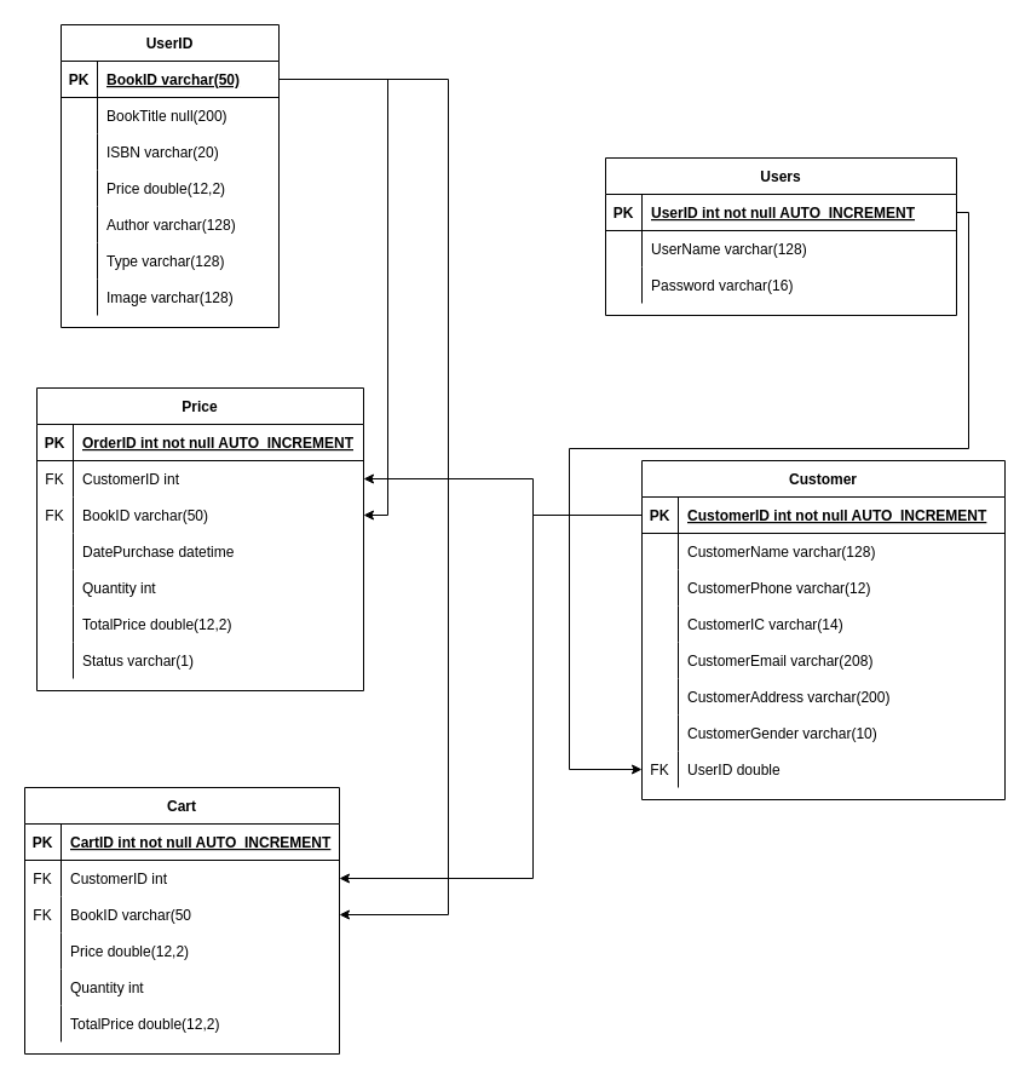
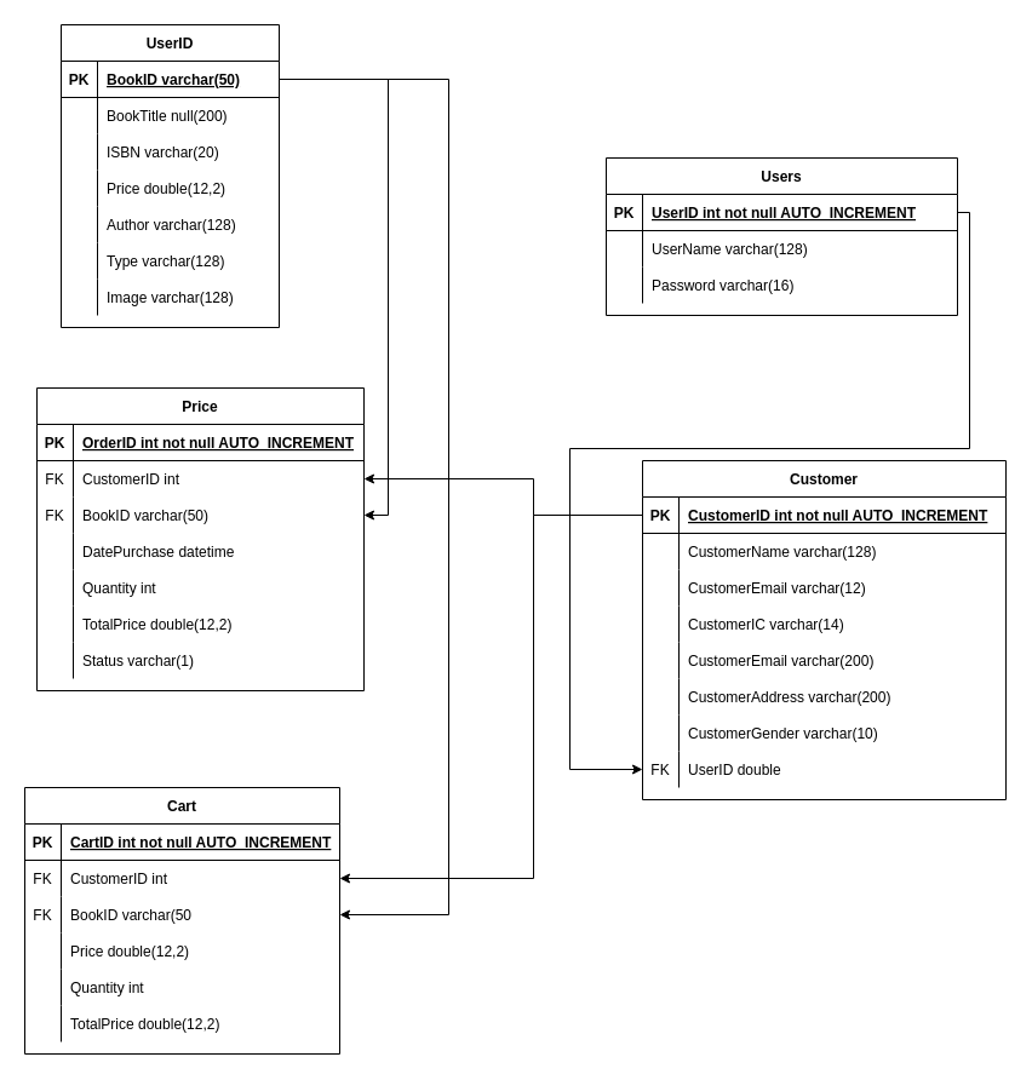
- <mxCell id="43" value="CustomerPhone varchar(12)" style="shape=partialRectangle;connectable=0;fillColor=none;top=0;left=0;bottom=0;right=0;align=left;spacingLeft=6;overflow=hidden;" vertex="1" parent="41"><mxGeometry x="30" width="270" height="30" as="geometry"><mxRectangle width="270" height="30" as="alternateBounds" /></mxGeometry></mxCell>
+ <mxCell id="43" value="CustomerEmail varchar(12)" style="shape=partialRectangle;connectable=0;fillColor=none;top=0;left=0;bottom=0;right=0;align=left;spacingLeft=6;overflow=hidden;" vertex="1" parent="41"><mxGeometry x="30" width="270" height="30" as="geometry"><mxRectangle width="270" height="30" as="alternateBounds" /></mxGeometry></mxCell>
- <mxCell id="49" value="CustomerEmail varchar(208)" style="shape=partialRectangle;connectable=0;fillColor=none;top=0;left=0;bottom=0;right=0;align=left;spacingLeft=6;overflow=hidden;" vertex="1" parent="47"><mxGeometry x="30" width="270" height="30" as="geometry"><mxRectangle width="270" height="30" as="alternateBounds" /></mxGeometry></mxCell>
+ <mxCell id="49" value="CustomerEmail varchar(200)" style="shape=partialRectangle;connectable=0;fillColor=none;top=0;left=0;bottom=0;right=0;align=left;spacingLeft=6;overflow=hidden;" vertex="1" parent="47"><mxGeometry x="30" width="270" height="30" as="geometry"><mxRectangle width="270" height="30" as="alternateBounds" /></mxGeometry></mxCell>
